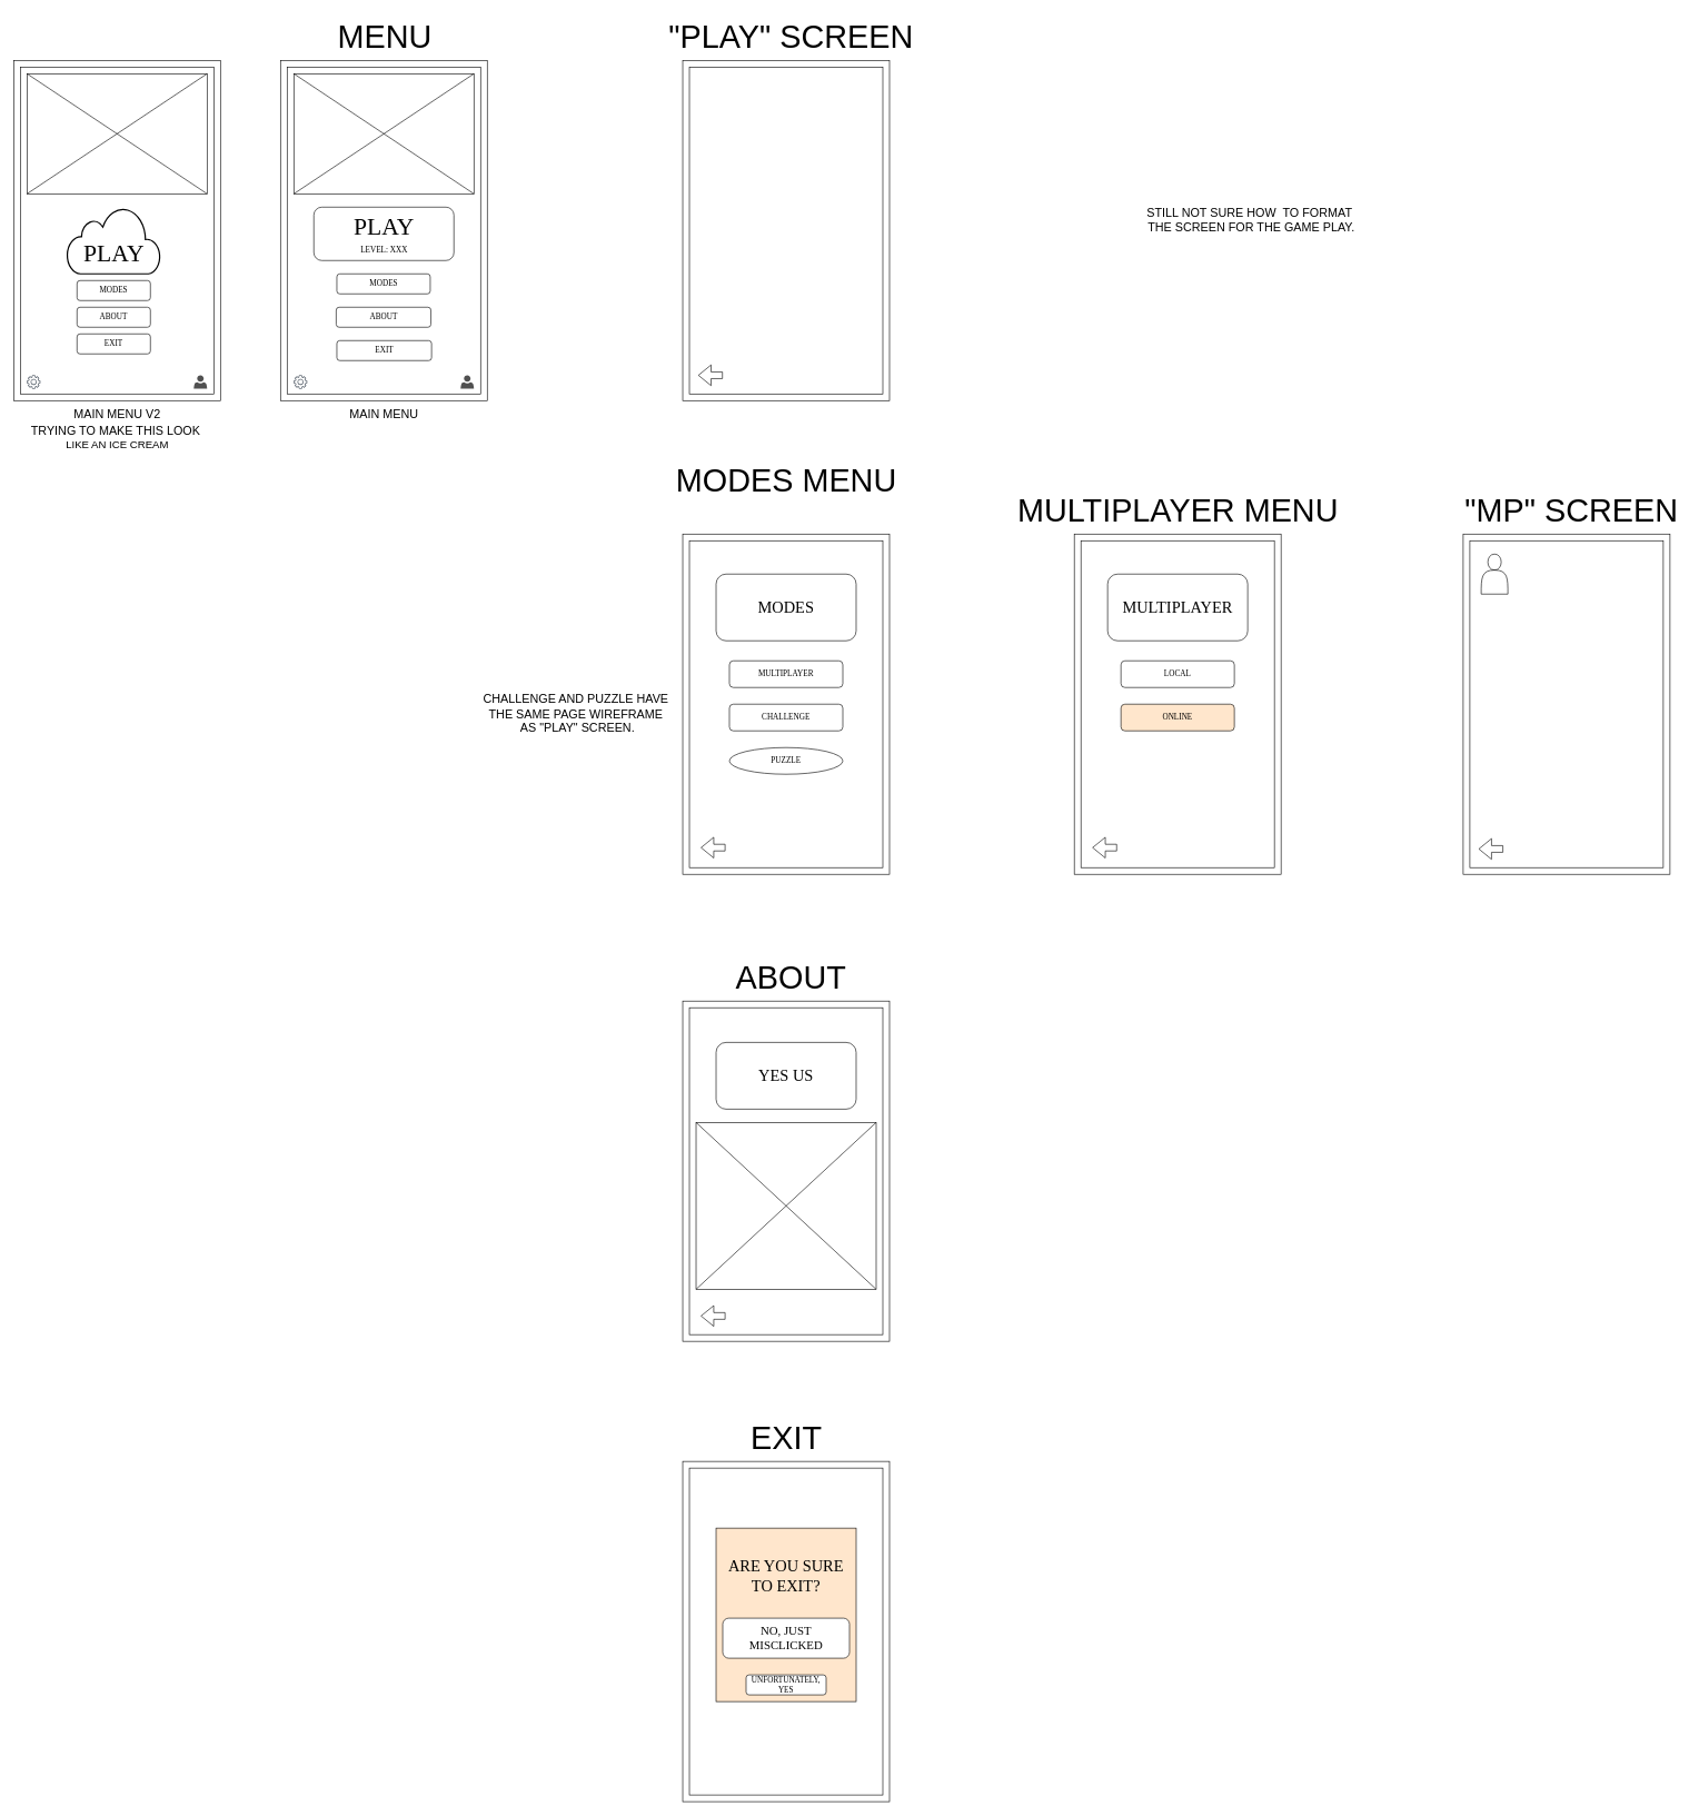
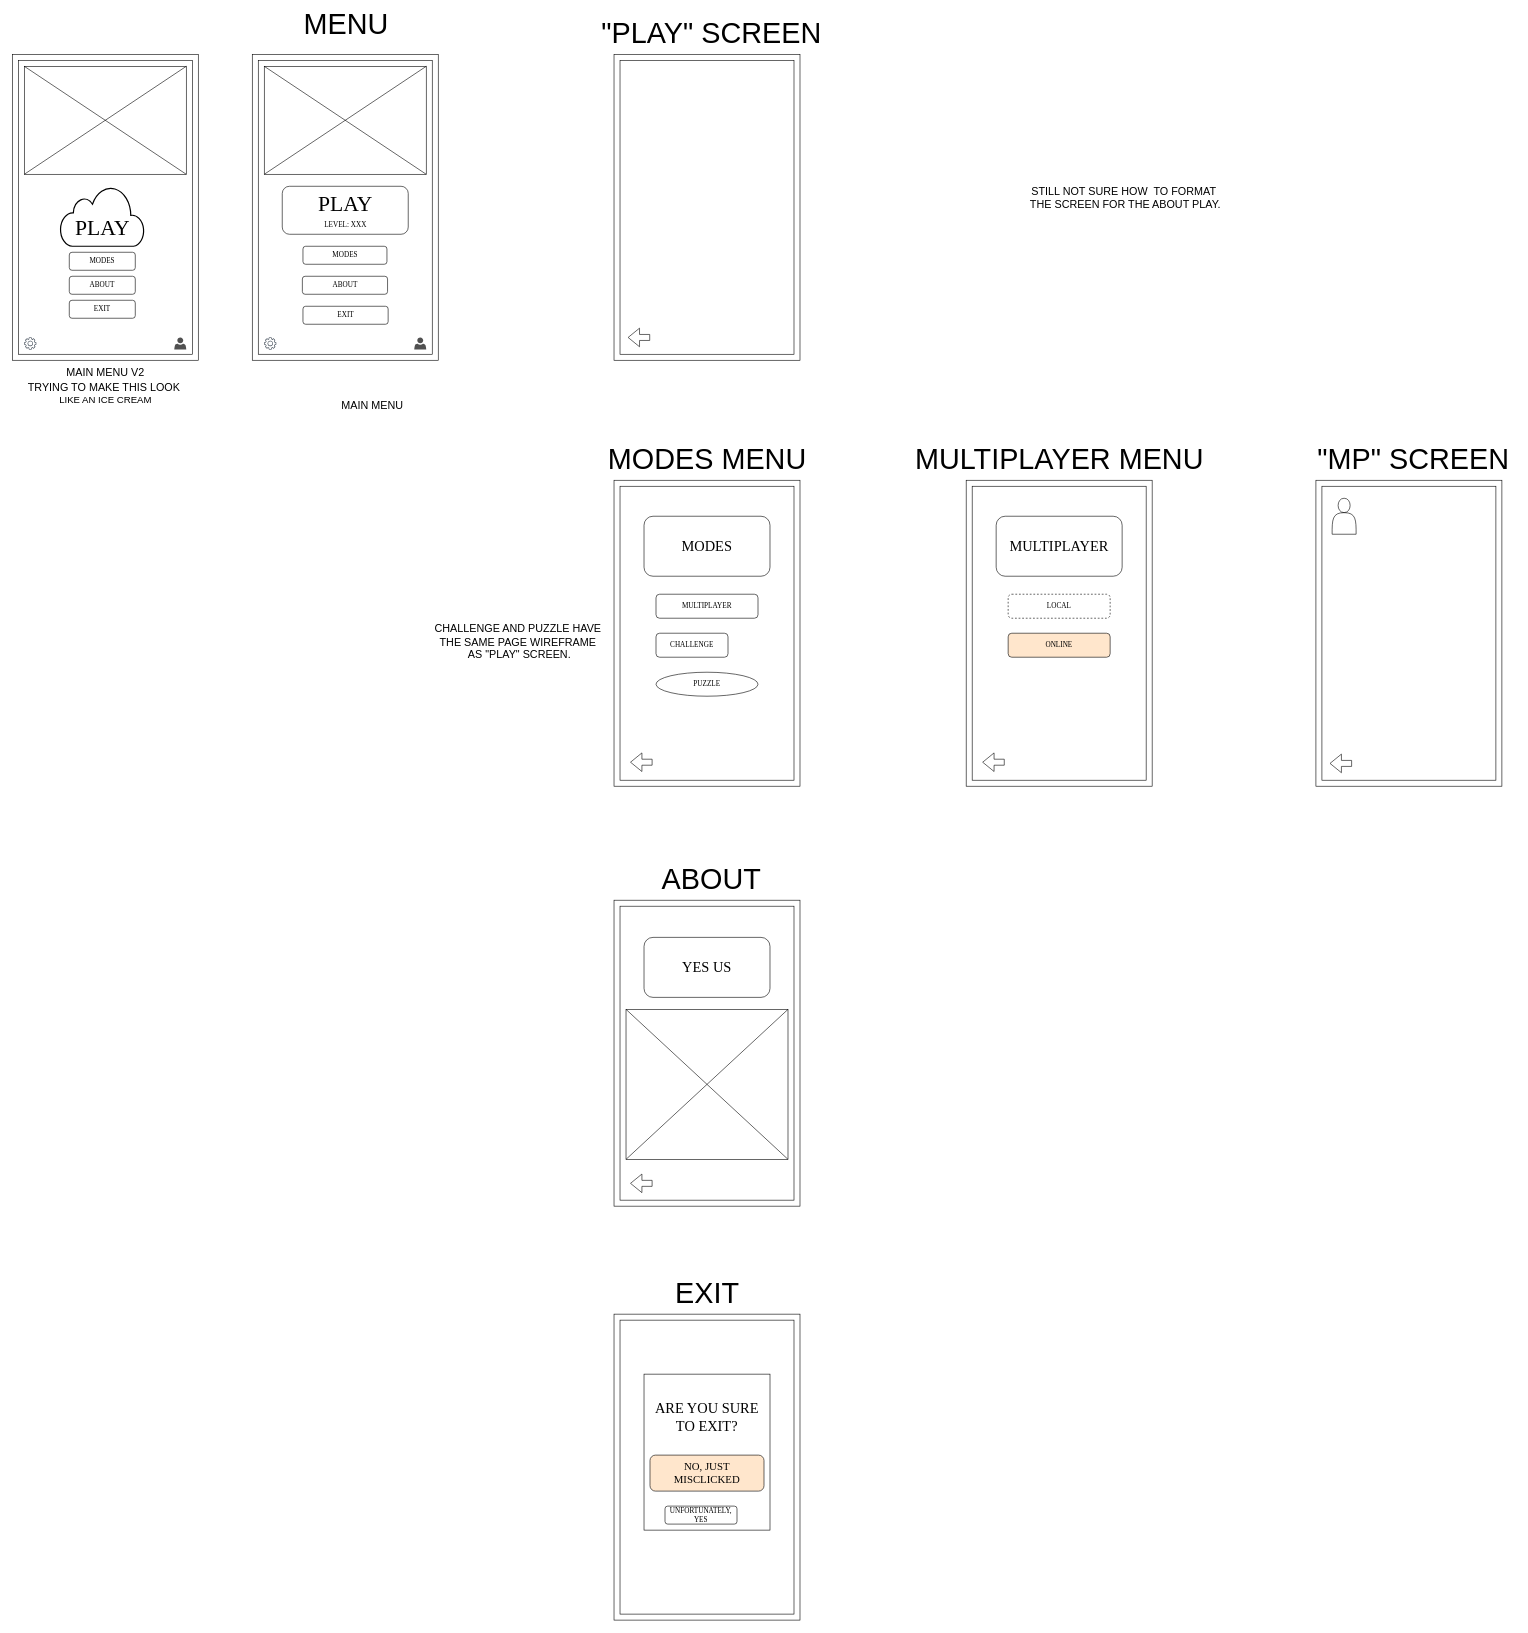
- <mxCell id="55" value="&lt;font style=&quot;font-size: 48px;&quot;&gt;MENU&lt;/font&gt;" style="text;html=1;align=center;verticalAlign=middle;resizable=0;points=[];autosize=1;strokeColor=none;fillColor=none;" vertex="1" parent="1"><mxGeometry x="495.5" y="20" width="160" height="70" as="geometry" /></mxCell>
+ <mxCell id="55" value="&lt;font style=&quot;font-size: 48px;&quot;&gt;MENU&lt;/font&gt;" style="text;html=1;align=center;verticalAlign=middle;resizable=0;points=[];autosize=1;strokeColor=none;fillColor=none;" vertex="1" parent="1"><mxGeometry x="495.5" y="5" width="160" height="70" as="geometry" /></mxCell>
- <mxCell id="70" value="&lt;div&gt;&lt;span style=&quot;font-size: 18px;&quot;&gt;STILL NOT SURE HOW&amp;nbsp; TO FORMAT&amp;nbsp;&lt;/span&gt;&lt;/div&gt;&lt;div&gt;&lt;span style=&quot;font-size: 18px;&quot;&gt;THE SCREEN FOR THE GAME PLAY.&lt;/span&gt;&lt;/div&gt;" style="text;html=1;align=center;verticalAlign=middle;resizable=1;points=[];autosize=1;strokeColor=none;fillColor=none;movable=1;rotatable=1;deletable=1;editable=1;locked=0;connectable=1;" vertex="1" parent="1"><mxGeometry x="1705" y="300" width="340" height="60" as="geometry" /></mxCell>
+ <mxCell id="70" value="&lt;div&gt;&lt;span style=&quot;font-size: 18px;&quot;&gt;STILL NOT SURE HOW&amp;nbsp; TO FORMAT&amp;nbsp;&lt;/span&gt;&lt;/div&gt;&lt;div&gt;&lt;span style=&quot;font-size: 18px;&quot;&gt;THE SCREEN FOR THE ABOUT PLAY.&lt;/span&gt;&lt;/div&gt;" style="text;html=1;align=center;verticalAlign=middle;resizable=1;points=[];autosize=1;strokeColor=none;fillColor=none;movable=1;rotatable=1;deletable=1;editable=1;locked=0;connectable=1;" vertex="1" parent="1"><mxGeometry x="1705" y="300" width="340" height="60" as="geometry" /></mxCell>
- <mxCell id="38" value="&lt;font style=&quot;font-size: 18px;&quot;&gt;MAIN MENU&lt;/font&gt;" style="text;html=1;align=center;verticalAlign=middle;resizable=1;points=[];autosize=1;strokeColor=none;fillColor=none;movable=1;rotatable=1;deletable=1;editable=1;locked=0;connectable=1;" vertex="1" parent="1"><mxGeometry x="509.5" y="600" width="130" height="40" as="geometry" /></mxCell>
+ <mxCell id="38" value="&lt;font style=&quot;font-size: 18px;&quot;&gt;MAIN MENU&lt;/font&gt;" style="text;html=1;align=center;verticalAlign=middle;resizable=1;points=[];autosize=1;strokeColor=none;fillColor=none;movable=1;rotatable=1;deletable=1;editable=1;locked=0;connectable=1;" vertex="1" parent="1"><mxGeometry x="554.5" y="655" width="130" height="40" as="geometry" /></mxCell>
- <mxCell id="57" value="&lt;span style=&quot;font-size: 48px;&quot;&gt;MODES MENU&lt;/span&gt;" style="text;html=1;align=center;verticalAlign=middle;resizable=0;points=[];autosize=1;strokeColor=none;fillColor=none;" vertex="1" parent="1"><mxGeometry x="1003" y="685" width="350" height="70" as="geometry" /></mxCell>
+ <mxCell id="57" value="&lt;span style=&quot;font-size: 48px;&quot;&gt;MODES MENU&lt;/span&gt;" style="text;html=1;align=center;verticalAlign=middle;resizable=0;points=[];autosize=1;strokeColor=none;fillColor=none;" vertex="1" parent="1"><mxGeometry x="1003" y="730" width="350" height="70" as="geometry" /></mxCell>
- <mxCell id="32" value="&lt;font face=&quot;Comic Sans MS&quot;&gt;LOCAL&lt;/font&gt;" style="rounded=1;whiteSpace=wrap;html=1;movable=1;resizable=1;rotatable=1;deletable=1;editable=1;locked=0;connectable=1;" parent="1" vertex="1"><mxGeometry x="1680" y="990" width="170" height="40" as="geometry" /></mxCell>
+ <mxCell id="32" value="&lt;font face=&quot;Comic Sans MS&quot;&gt;LOCAL&lt;/font&gt;" style="rounded=1;whiteSpace=wrap;html=1;movable=1;resizable=1;rotatable=1;deletable=1;editable=1;locked=0;connectable=1;dashed=1;" parent="1" vertex="1"><mxGeometry x="1680" y="990" width="170" height="40" as="geometry" /></mxCell>
- <mxCell id="25" value="&lt;font face=&quot;Comic Sans MS&quot;&gt;CHALLENGE&lt;/font&gt;" style="rounded=1;whiteSpace=wrap;html=1;movable=1;resizable=1;rotatable=1;deletable=1;editable=1;locked=0;connectable=1;" parent="1" vertex="1"><mxGeometry x="1093" y="1055" width="170" height="40" as="geometry" /></mxCell>
+ <mxCell id="25" value="&lt;font face=&quot;Comic Sans MS&quot;&gt;CHALLENGE&lt;/font&gt;" style="rounded=1;whiteSpace=wrap;html=1;movable=1;resizable=1;rotatable=1;deletable=1;editable=1;locked=0;connectable=1;" parent="1" vertex="1"><mxGeometry x="1093" y="1055" width="120" height="40" as="geometry" /></mxCell>
- <mxCell id="61" value="&lt;font style=&quot;font-size: 24px;&quot; face=&quot;Comic Sans MS&quot;&gt;ARE YOU SURE TO EXIT?&lt;/font&gt;&lt;div&gt;&lt;font style=&quot;font-size: 24px;&quot; face=&quot;Comic Sans MS&quot;&gt;&lt;br&gt;&lt;/font&gt;&lt;/div&gt;&lt;div&gt;&lt;font style=&quot;font-size: 24px;&quot; face=&quot;Comic Sans MS&quot;&gt;&lt;br&gt;&lt;/font&gt;&lt;/div&gt;&lt;div&gt;&lt;font style=&quot;font-size: 24px;&quot; face=&quot;Comic Sans MS&quot;&gt;&lt;br&gt;&lt;/font&gt;&lt;/div&gt;&lt;div&gt;&lt;font style=&quot;font-size: 24px;&quot; face=&quot;Comic Sans MS&quot;&gt;&lt;br&gt;&lt;/font&gt;&lt;/div&gt;" style="rounded=0;whiteSpace=wrap;html=1;movable=1;resizable=1;rotatable=1;deletable=1;editable=1;locked=0;connectable=1;fillColor=#ffe6cc;" vertex="1" parent="60"><mxGeometry width="210" height="260" as="geometry" /></mxCell>
+ <mxCell id="61" value="&lt;font style=&quot;font-size: 24px;&quot; face=&quot;Comic Sans MS&quot;&gt;ARE YOU SURE TO EXIT?&lt;/font&gt;&lt;div&gt;&lt;font style=&quot;font-size: 24px;&quot; face=&quot;Comic Sans MS&quot;&gt;&lt;br&gt;&lt;/font&gt;&lt;/div&gt;&lt;div&gt;&lt;font style=&quot;font-size: 24px;&quot; face=&quot;Comic Sans MS&quot;&gt;&lt;br&gt;&lt;/font&gt;&lt;/div&gt;&lt;div&gt;&lt;font style=&quot;font-size: 24px;&quot; face=&quot;Comic Sans MS&quot;&gt;&lt;br&gt;&lt;/font&gt;&lt;/div&gt;&lt;div&gt;&lt;font style=&quot;font-size: 24px;&quot; face=&quot;Comic Sans MS&quot;&gt;&lt;br&gt;&lt;/font&gt;&lt;/div&gt;" style="rounded=0;whiteSpace=wrap;html=1;movable=1;resizable=1;rotatable=1;deletable=1;editable=1;locked=0;connectable=1;" vertex="1" parent="60"><mxGeometry width="210" height="260" as="geometry" /></mxCell>
- <mxCell id="63" value="&lt;font style=&quot;font-size: 18px;&quot; face=&quot;Comic Sans MS&quot;&gt;NO, JUST MISCLICKED&lt;/font&gt;" style="rounded=1;whiteSpace=wrap;html=1;movable=1;resizable=1;rotatable=1;deletable=1;editable=1;locked=0;connectable=1;" vertex="1" parent="60"><mxGeometry x="10" y="135" width="190" height="60" as="geometry" /></mxCell>
+ <mxCell id="63" value="&lt;font style=&quot;font-size: 18px;&quot; face=&quot;Comic Sans MS&quot;&gt;NO, JUST MISCLICKED&lt;/font&gt;" style="rounded=1;whiteSpace=wrap;html=1;movable=1;resizable=1;rotatable=1;deletable=1;editable=1;locked=0;connectable=1;fillColor=#ffe6cc;" vertex="1" parent="60"><mxGeometry x="10" y="135" width="190" height="60" as="geometry" /></mxCell>
- <mxCell id="62" value="&lt;font face=&quot;Comic Sans MS&quot;&gt;UNFORTUNATELY, YES&lt;/font&gt;" style="rounded=1;whiteSpace=wrap;html=1;movable=1;resizable=1;rotatable=1;deletable=1;editable=1;locked=0;connectable=1;" vertex="1" parent="60"><mxGeometry x="45" y="220" width="120" height="30" as="geometry" /></mxCell>
+ <mxCell id="62" value="&lt;font face=&quot;Comic Sans MS&quot;&gt;UNFORTUNATELY, YES&lt;/font&gt;" style="rounded=1;whiteSpace=wrap;html=1;movable=1;resizable=1;rotatable=1;deletable=1;editable=1;locked=0;connectable=1;" vertex="1" parent="60"><mxGeometry x="35" y="220" width="120" height="30" as="geometry" /></mxCell>
